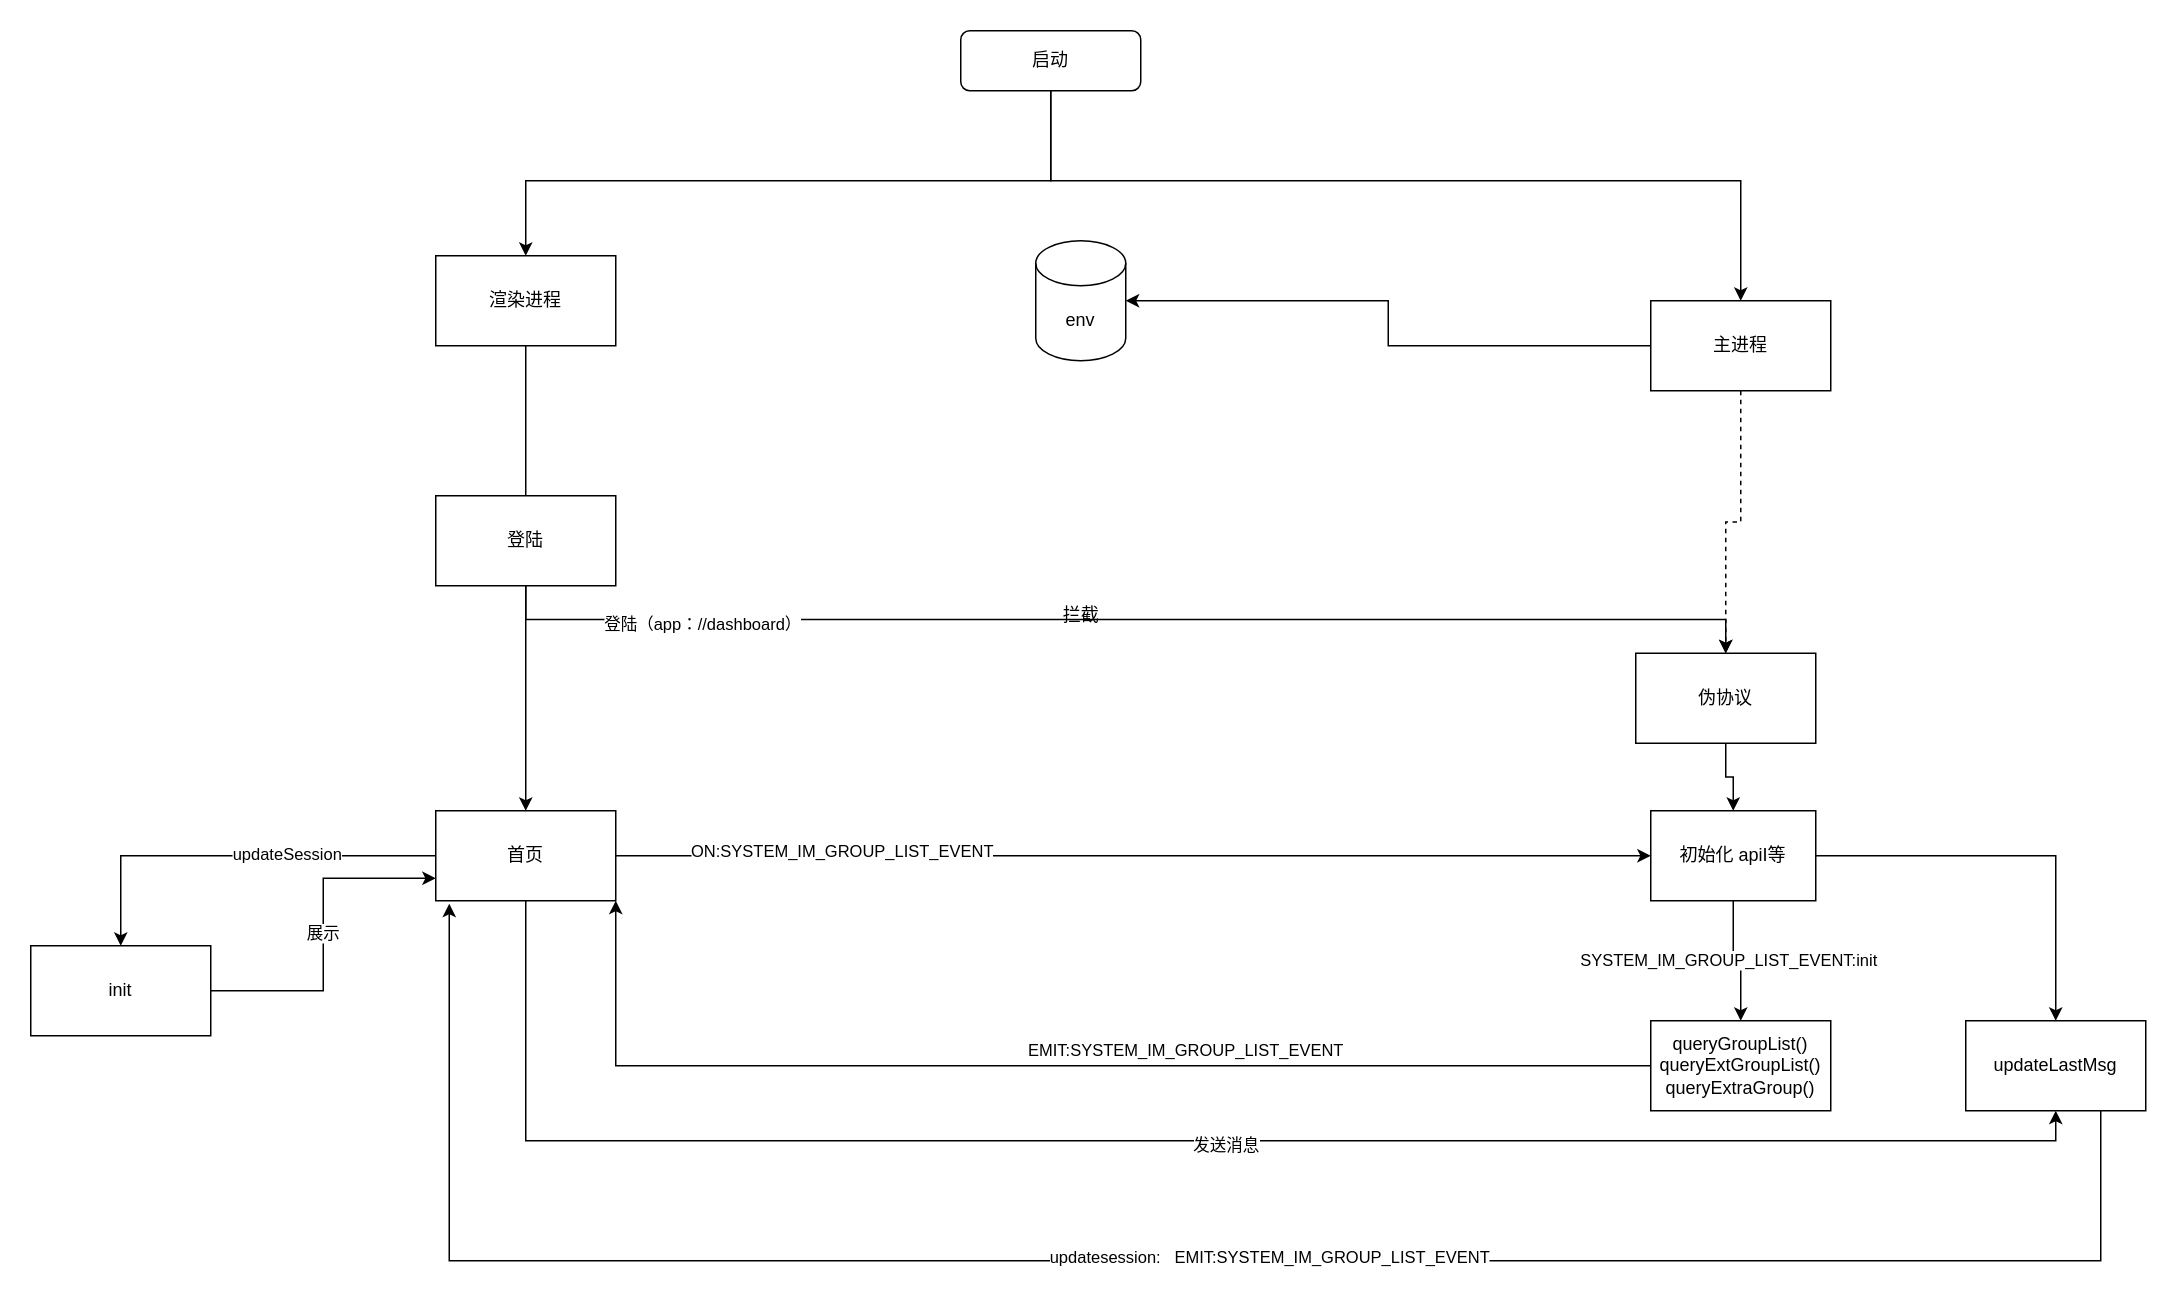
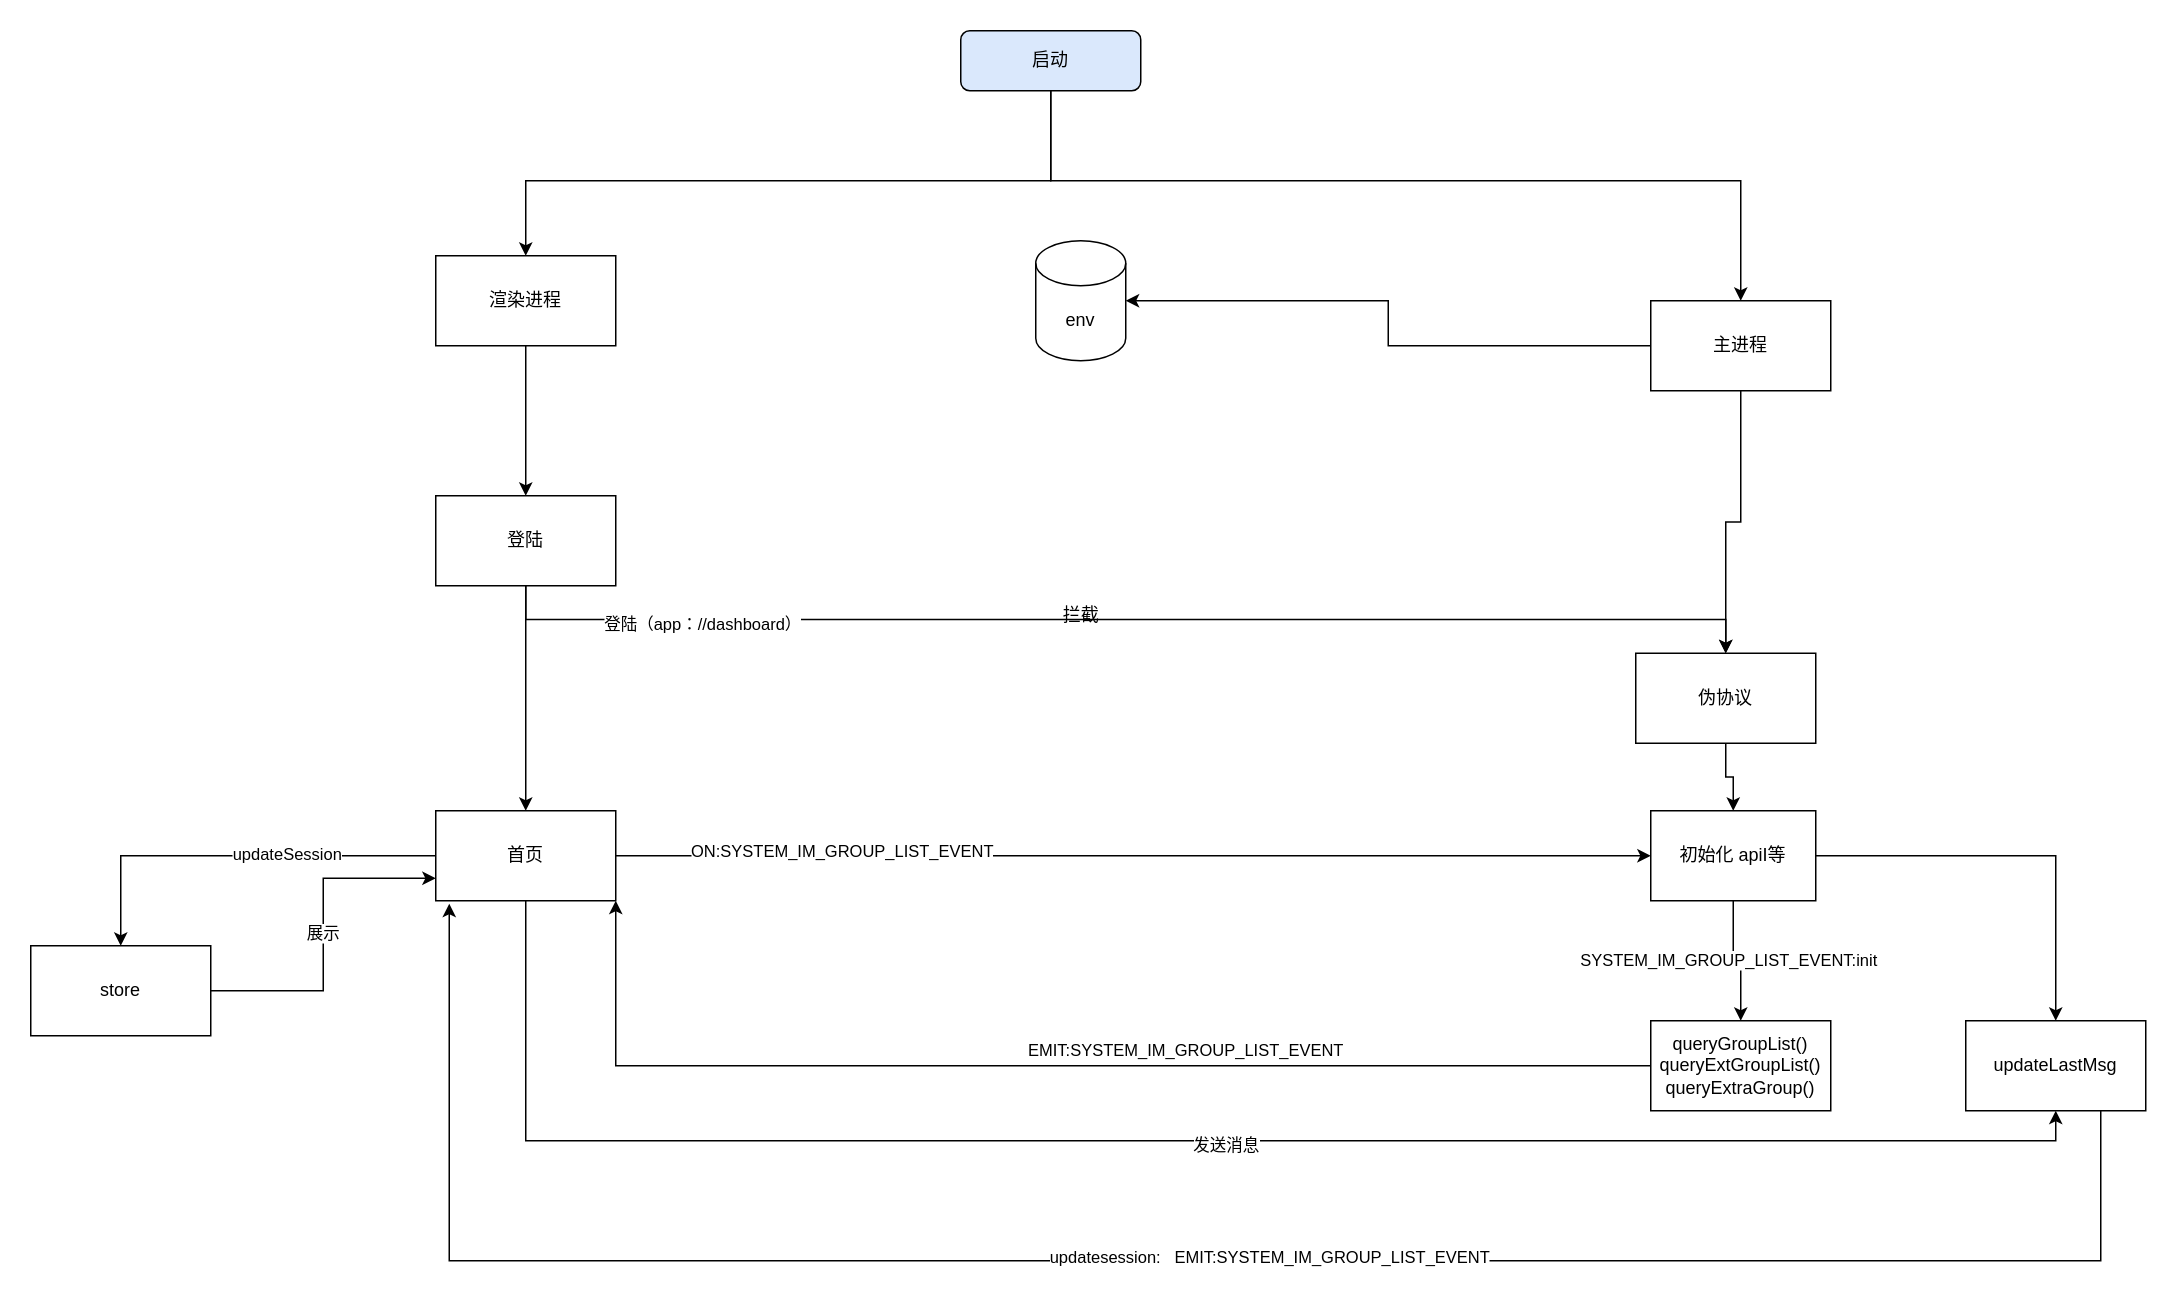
- <mxCell id="4" value="启动" style="rounded=1;whiteSpace=wrap;html=1;" parent="1" vertex="1"><mxGeometry x="640" y="20" width="120" height="40" as="geometry" /></mxCell>
+ <mxCell id="4" value="启动" style="rounded=1;whiteSpace=wrap;html=1;fillColor=#dae8fc;" parent="1" vertex="1"><mxGeometry x="640" y="20" width="120" height="40" as="geometry" /></mxCell>
- <mxCell id="5" style="edgeStyle=orthogonalEdgeStyle;rounded=0;orthogonalLoop=1;jettySize=auto;html=1;entryX=0.5;entryY=0;entryDx=0;entryDy=0;endArrow=none;" parent="1" source="6" target="13" edge="1"><mxGeometry relative="1" as="geometry" /></mxCell>
+ <mxCell id="5" style="edgeStyle=orthogonalEdgeStyle;rounded=0;orthogonalLoop=1;jettySize=auto;html=1;entryX=0.5;entryY=0;entryDx=0;entryDy=0;" parent="1" source="6" target="13" edge="1"><mxGeometry relative="1" as="geometry" /></mxCell>
- <mxCell id="8" style="edgeStyle=orthogonalEdgeStyle;rounded=0;orthogonalLoop=1;jettySize=auto;html=1;dashed=1;" parent="1" source="9" target="15" edge="1"><mxGeometry relative="1" as="geometry" /></mxCell>
+ <mxCell id="8" style="edgeStyle=orthogonalEdgeStyle;rounded=0;orthogonalLoop=1;jettySize=auto;html=1;" parent="1" source="9" target="15" edge="1"><mxGeometry relative="1" as="geometry" /></mxCell>
- <mxCell id="33" value="init" style="rounded=0;whiteSpace=wrap;html=1;" vertex="1" parent="1"><mxGeometry x="20" y="630" width="120" height="60" as="geometry" /></mxCell>
+ <mxCell id="33" value="store" style="rounded=0;whiteSpace=wrap;html=1;" vertex="1" parent="1"><mxGeometry x="20" y="630" width="120" height="60" as="geometry" /></mxCell>
